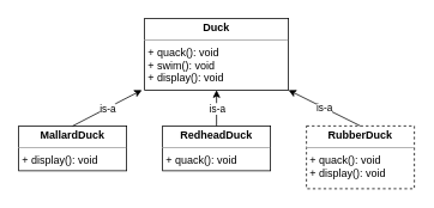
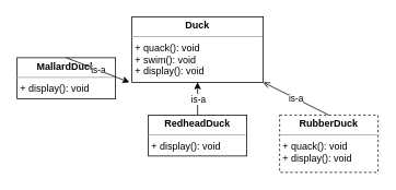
- <mxCell id="10" value="" style="endArrow=classic;html=1;entryX=1;entryY=1;entryDx=0;entryDy=0;exitX=0.5;exitY=0;exitDx=0;exitDy=0;" parent="1" source="5" target="2" edge="1"><mxGeometry relative="1" as="geometry"><mxPoint x="100" y="160" as="sourcePoint" /><mxPoint x="177.12" y="92.16" as="targetPoint" /></mxGeometry></mxCell>
+ <mxCell id="10" value="" style="endArrow=open;html=1;entryX=1;entryY=1;entryDx=0;entryDy=0;exitX=0.5;exitY=0;exitDx=0;exitDy=0;" parent="1" source="5" target="2" edge="1"><mxGeometry relative="1" as="geometry"><mxPoint x="100" y="160" as="sourcePoint" /><mxPoint x="177.12" y="92.16" as="targetPoint" /></mxGeometry></mxCell>
- <mxCell id="4" value="&lt;p style=&quot;margin: 0px ; margin-top: 4px ; text-align: center&quot;&gt;&lt;b&gt;RedheadDuck&lt;/b&gt;&lt;/p&gt;&lt;hr size=&quot;1&quot;&gt;&lt;p style=&quot;margin: 0px ; margin-left: 4px&quot;&gt;+&amp;nbsp;&lt;span&gt;quack(): void&lt;/span&gt;&lt;/p&gt;" style="verticalAlign=top;align=left;overflow=fill;fontSize=12;fontFamily=Helvetica;html=1;" parent="1" vertex="1"><mxGeometry x="180" y="140" width="120" height="50" as="geometry" /></mxCell>
+ <mxCell id="4" value="&lt;p style=&quot;margin: 0px ; margin-top: 4px ; text-align: center&quot;&gt;&lt;b&gt;RedheadDuck&lt;/b&gt;&lt;/p&gt;&lt;hr size=&quot;1&quot;&gt;&lt;p style=&quot;margin: 0px ; margin-left: 4px&quot;&gt;+&amp;nbsp;&lt;span&gt;display(): void&lt;/span&gt;&lt;/p&gt;" style="verticalAlign=top;align=left;overflow=fill;fontSize=12;fontFamily=Helvetica;html=1;" parent="1" vertex="1"><mxGeometry x="180" y="140" width="120" height="50" as="geometry" /></mxCell>
- <mxCell id="3" value="&lt;p style=&quot;margin: 0px ; margin-top: 4px ; text-align: center&quot;&gt;&lt;b&gt;MallardDuck&lt;/b&gt;&lt;/p&gt;&lt;hr size=&quot;1&quot;&gt;&lt;p style=&quot;margin: 0px ; margin-left: 4px&quot;&gt;+&amp;nbsp;&lt;span&gt;display(): void&lt;/span&gt;&lt;/p&gt;" style="verticalAlign=top;align=left;overflow=fill;fontSize=12;fontFamily=Helvetica;html=1;" parent="1" vertex="1"><mxGeometry x="20" y="140" width="120" height="50" as="geometry" /></mxCell>
+ <mxCell id="3" value="&lt;p style=&quot;margin: 0px ; margin-top: 4px ; text-align: center&quot;&gt;&lt;b&gt;MallardDuck&lt;/b&gt;&lt;/p&gt;&lt;hr size=&quot;1&quot;&gt;&lt;p style=&quot;margin: 0px ; margin-left: 4px&quot;&gt;+&amp;nbsp;&lt;span&gt;display(): void&lt;/span&gt;&lt;/p&gt;" style="verticalAlign=top;align=left;overflow=fill;fontSize=12;fontFamily=Helvetica;html=1;" parent="1" vertex="1"><mxGeometry x="20" y="70" width="120" height="50" as="geometry" /></mxCell>
